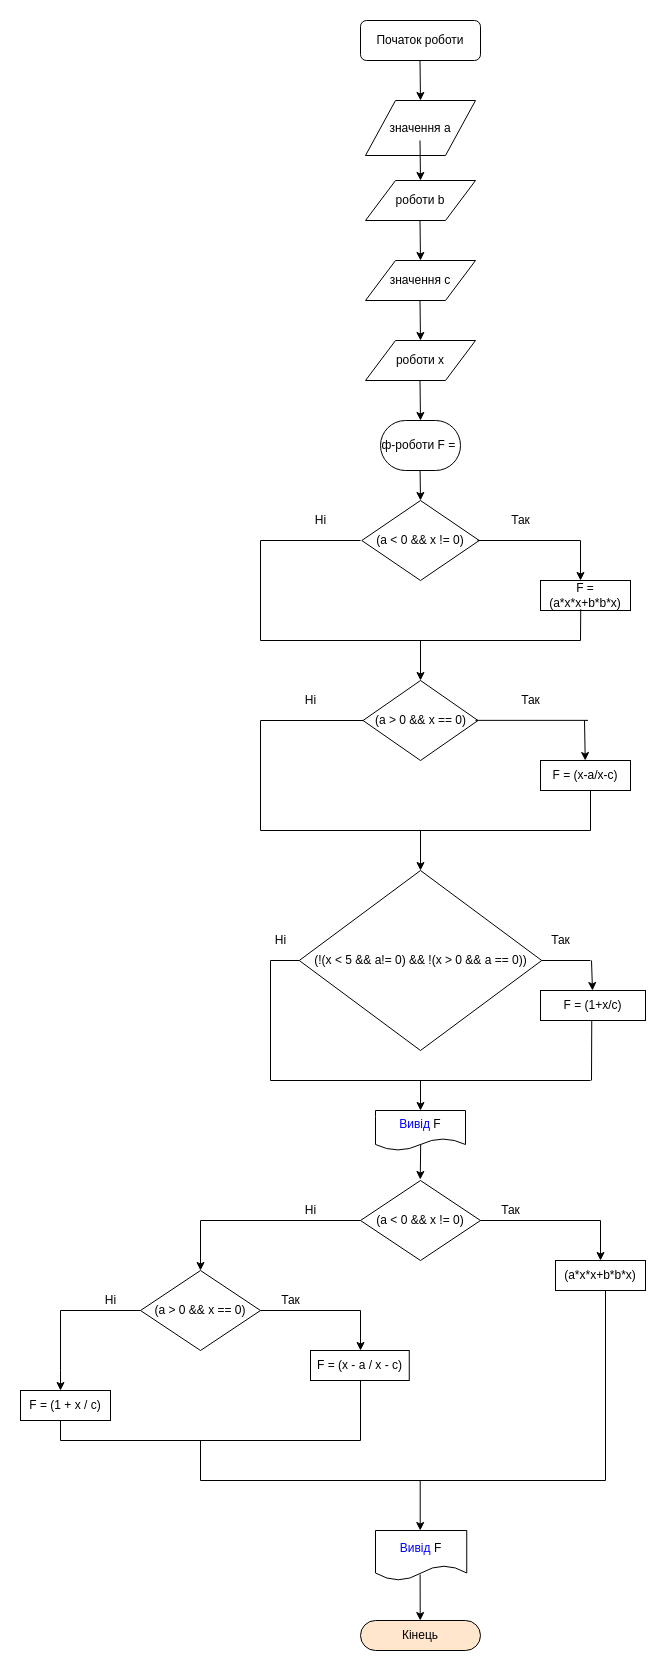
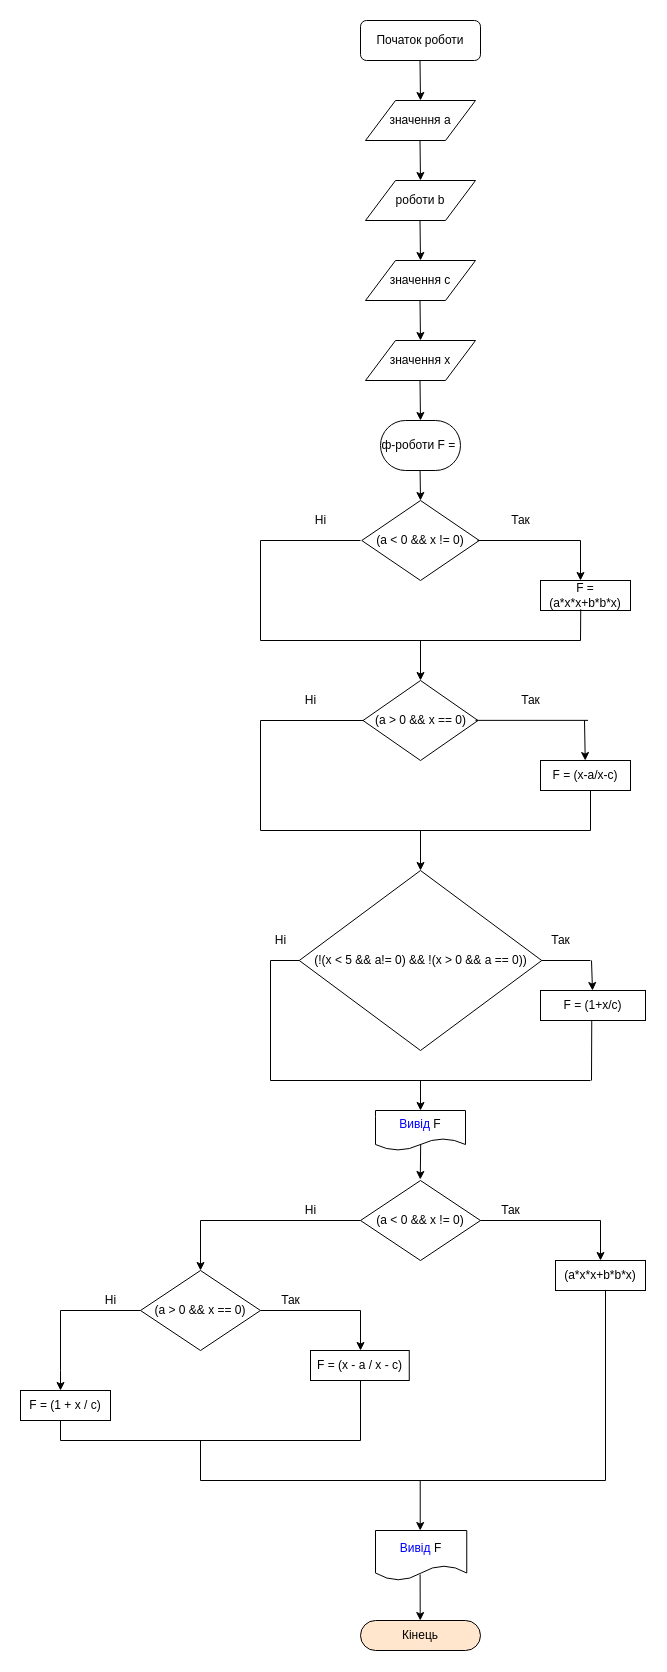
- <mxCell id="5" value="значення a" style="shape=parallelogram;perimeter=parallelogramPerimeter;whiteSpace=wrap;html=1;fixedSize=1;size=30;" vertex="1" parent="2"><mxGeometry x="345" y="80" width="110" height="55" as="geometry" /></mxCell>
+ <mxCell id="5" value="значення a" style="shape=parallelogram;perimeter=parallelogramPerimeter;whiteSpace=wrap;html=1;fixedSize=1;size=30;" vertex="1" parent="2"><mxGeometry x="345" y="80" width="110" height="40" as="geometry" /></mxCell>
- <mxCell id="11" value="роботи x" style="shape=parallelogram;perimeter=parallelogramPerimeter;whiteSpace=wrap;html=1;fixedSize=1;size=30;" vertex="1" parent="2"><mxGeometry x="345" y="320" width="110" height="40" as="geometry" /></mxCell>
+ <mxCell id="11" value="значення x" style="shape=parallelogram;perimeter=parallelogramPerimeter;whiteSpace=wrap;html=1;fixedSize=1;size=30;" vertex="1" parent="2"><mxGeometry x="345" y="320" width="110" height="40" as="geometry" /></mxCell>
